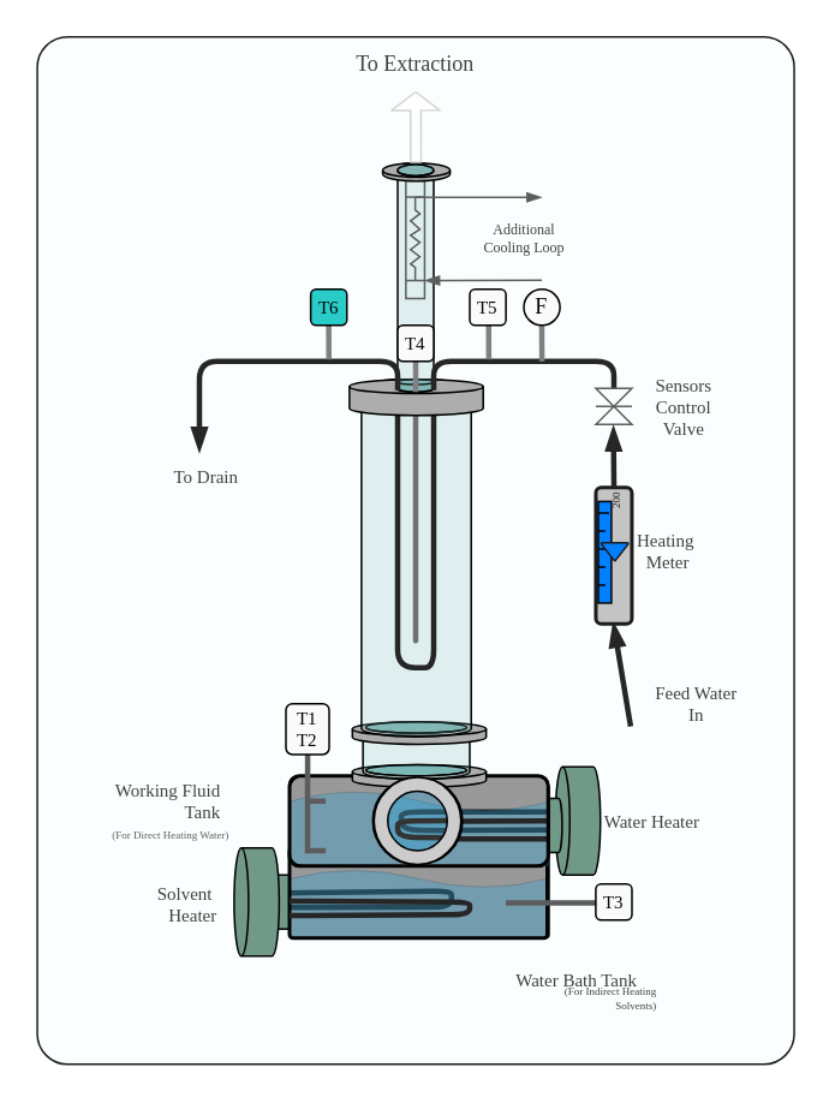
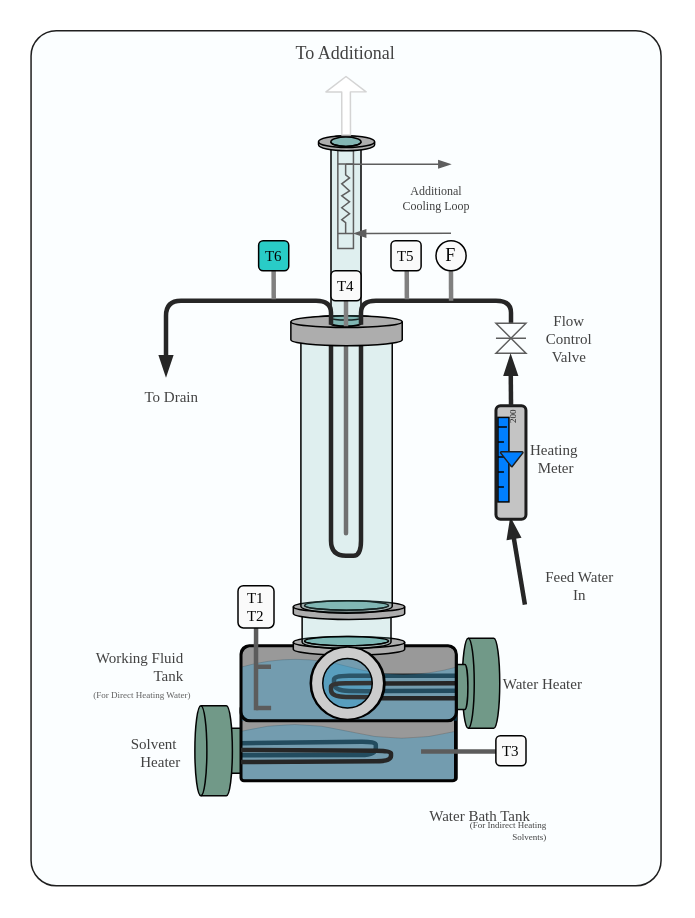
- <mxCell id="71" value="To Extraction" style="text;html=1;strokeColor=none;fillColor=none;align=center;verticalAlign=middle;whiteSpace=wrap;rounded=0;fontFamily=Tahoma;fontColor=#424242;" parent="69" vertex="1"><mxGeometry x="193.83" y="20" width="72.16" height="30" as="geometry" /></mxCell>
+ <mxCell id="71" value="To Additional" style="text;html=1;strokeColor=none;fillColor=none;align=center;verticalAlign=middle;whiteSpace=wrap;rounded=0;fontFamily=Tahoma;fontColor=#424242;" parent="69" vertex="1"><mxGeometry x="193.83" y="20" width="72.16" height="30" as="geometry" /></mxCell>
- <mxCell id="79" value="Sensors&lt;br style=&quot;font-size: 10px;&quot;&gt;Control&lt;br style=&quot;font-size: 10px;&quot;&gt;Valve" style="text;html=1;strokeColor=none;fillColor=none;align=center;verticalAlign=middle;whiteSpace=wrap;rounded=0;fontFamily=Tahoma;fontColor=#424242;fontSize=10;" parent="69" vertex="1"><mxGeometry x="360" y="210" width="38.24" height="30" as="geometry" /></mxCell>
+ <mxCell id="79" value="Flow&lt;br style=&quot;font-size: 10px;&quot;&gt;Control&lt;br style=&quot;font-size: 10px;&quot;&gt;Valve" style="text;html=1;strokeColor=none;fillColor=none;align=center;verticalAlign=middle;whiteSpace=wrap;rounded=0;fontFamily=Tahoma;fontColor=#424242;fontSize=10;" parent="69" vertex="1"><mxGeometry x="360" y="210" width="38.24" height="30" as="geometry" /></mxCell>
